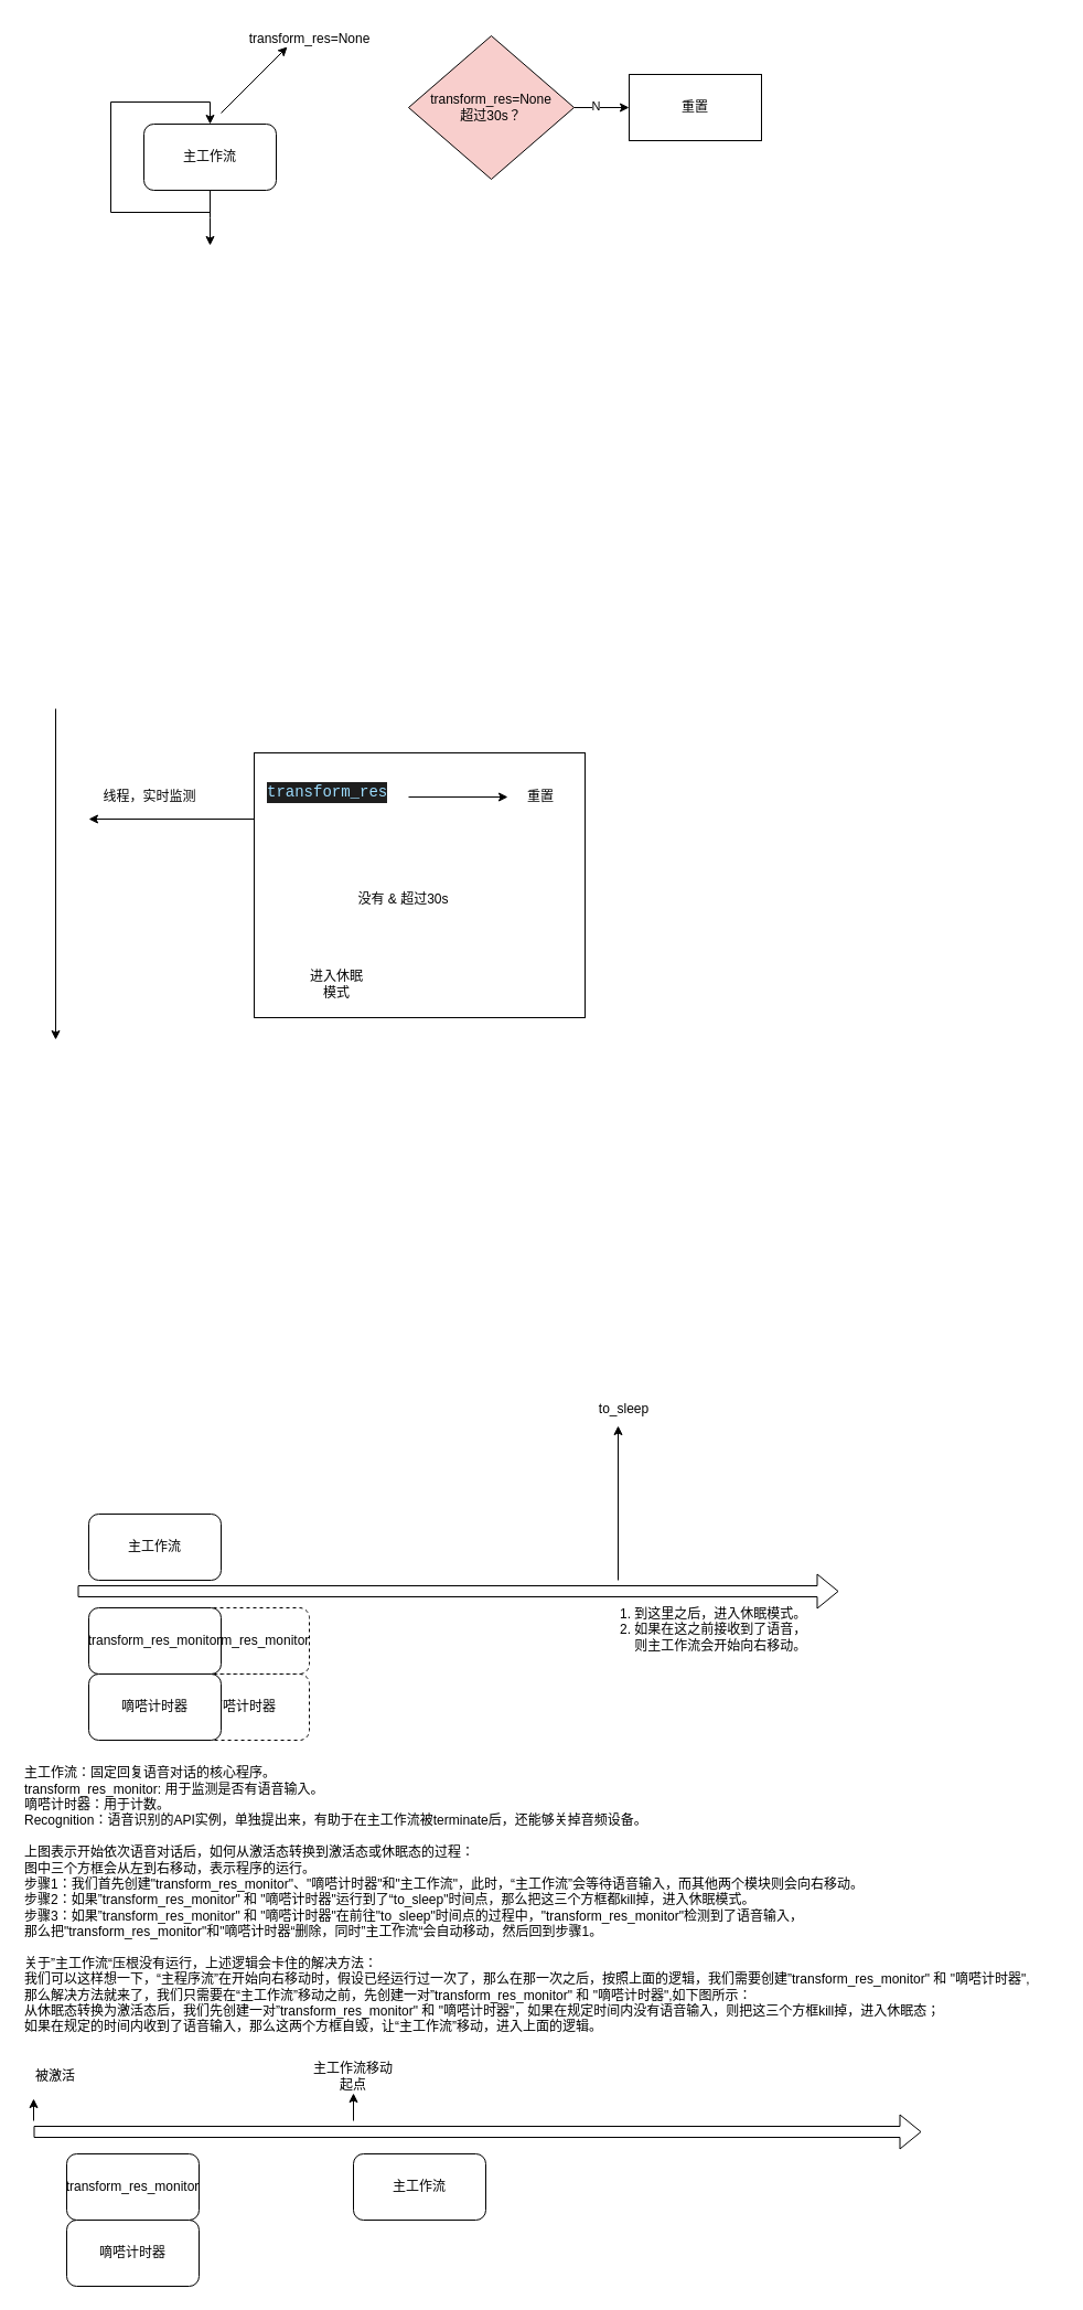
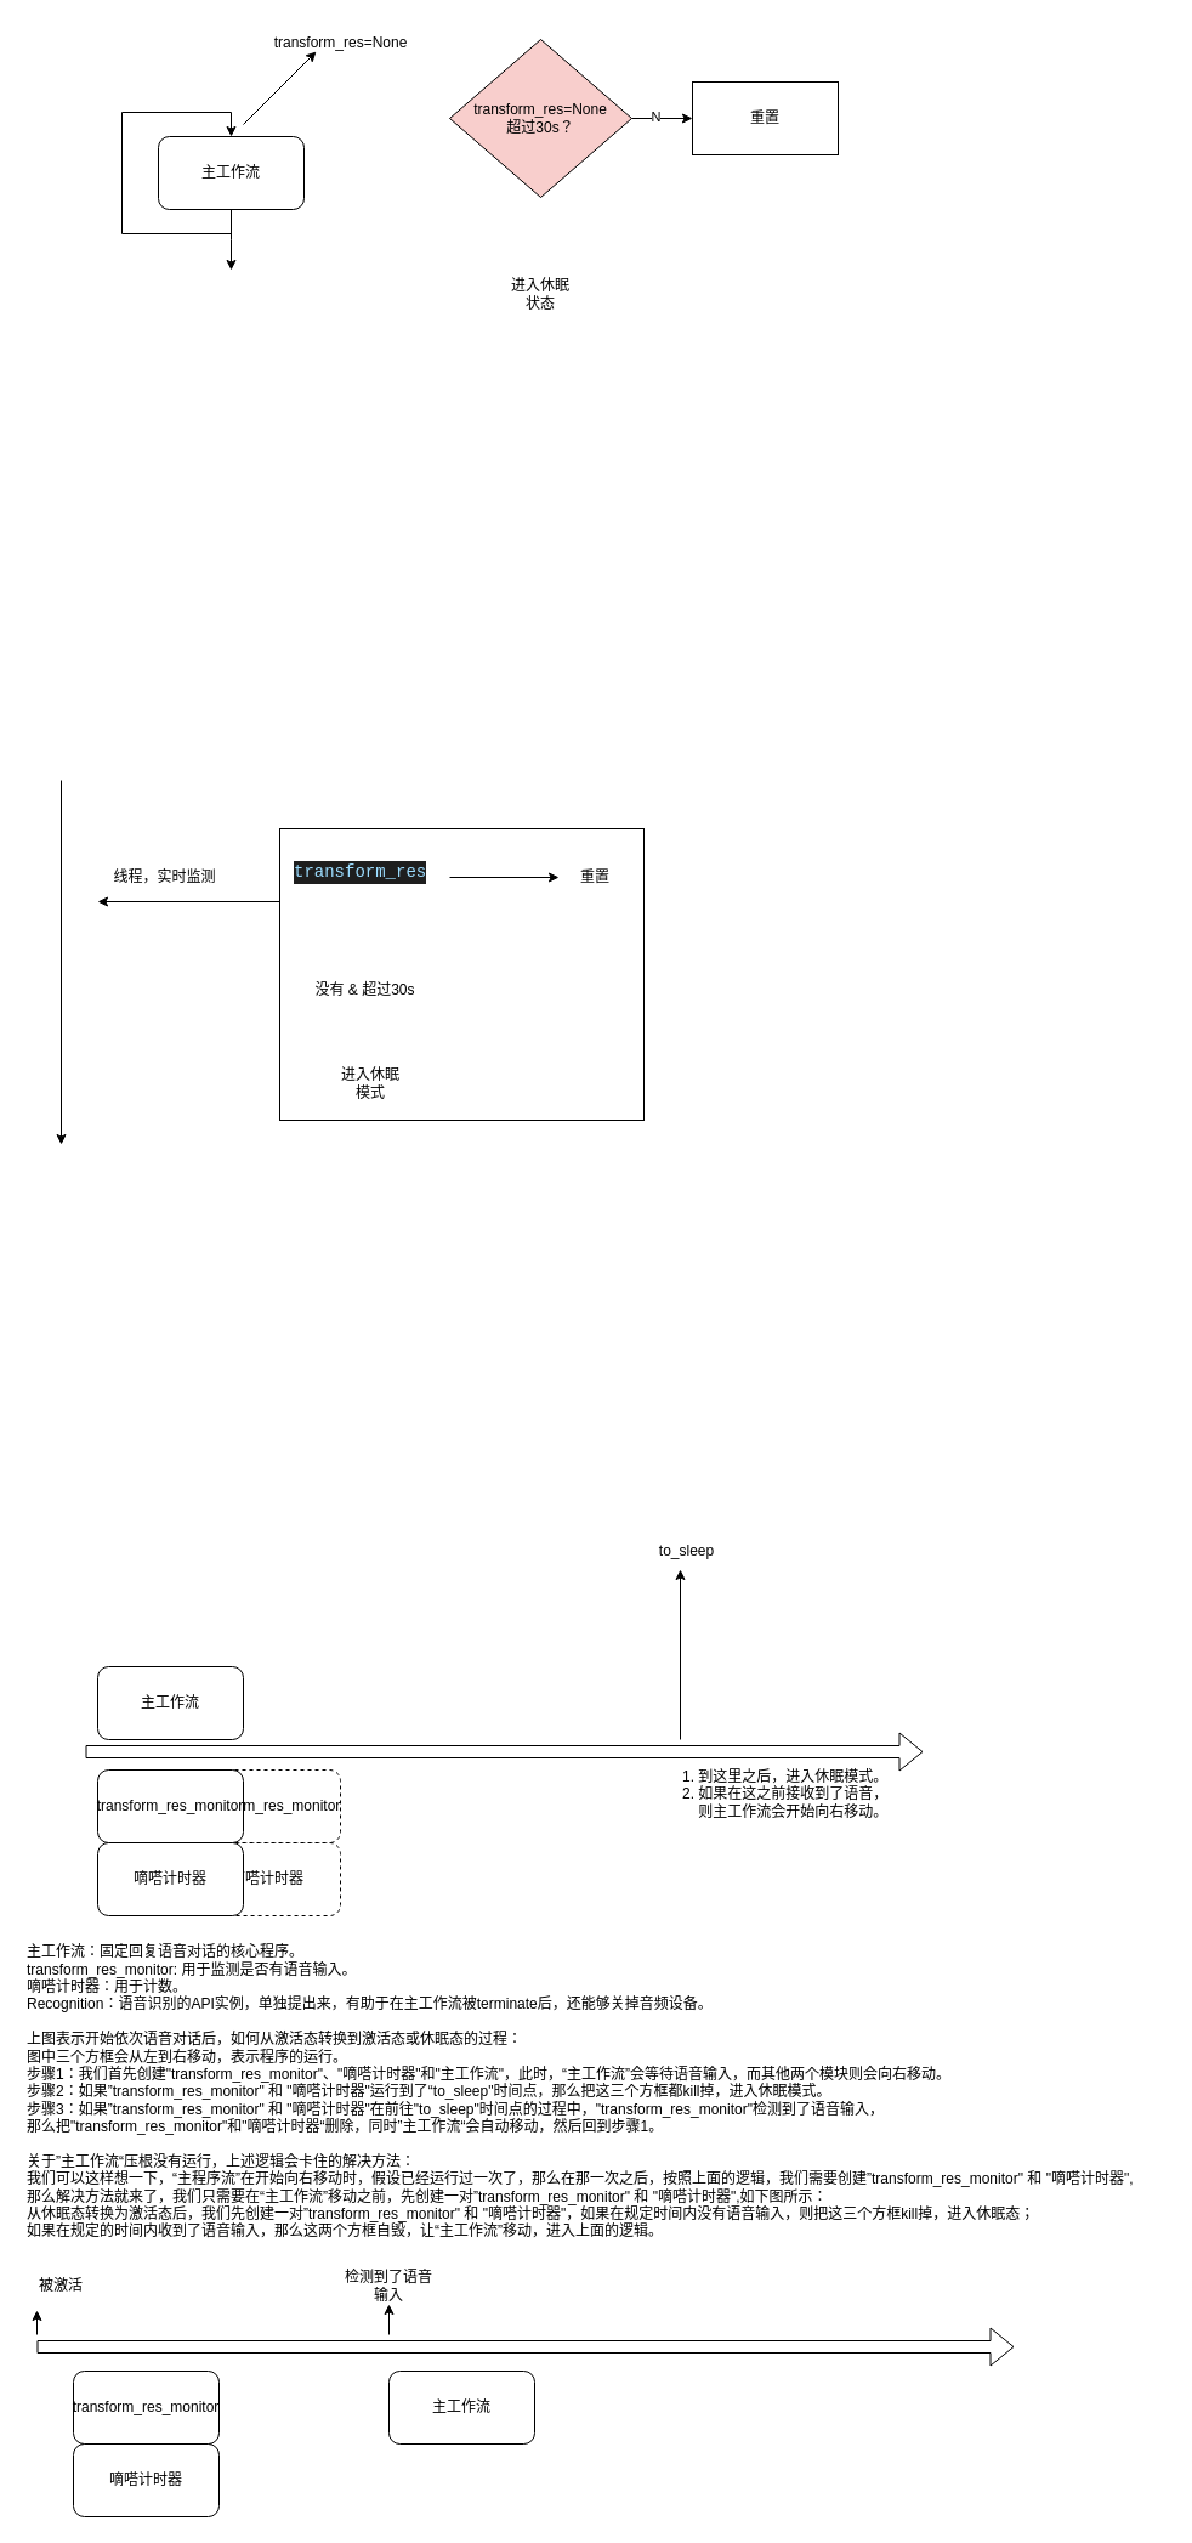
+ <mxCell id="21" value="进入休眠状态" style="text;html=1;align=center;verticalAlign=middle;whiteSpace=wrap;rounded=0;" parent="1" vertex="1"><mxGeometry x="415" y="227" width="60" height="30" as="geometry" /></mxCell>
- <mxCell id="10" value="没有 &amp;amp; 超过30s" style="text;html=1;align=center;verticalAlign=middle;resizable=0;points=[];autosize=1;strokeColor=none;fillColor=none;" parent="1" vertex="1"><mxGeometry x="310" y="800" width="110" height="30" as="geometry" /></mxCell>
+ <mxCell id="10" value="没有 &amp;amp; 超过30s" style="text;html=1;align=center;verticalAlign=middle;resizable=0;points=[];autosize=1;strokeColor=none;fillColor=none;" parent="1" vertex="1"><mxGeometry x="245" y="800" width="110" height="30" as="geometry" /></mxCell>
- <mxCell id="33" value="主工作流移动起点" style="text;html=1;align=center;verticalAlign=middle;whiteSpace=wrap;rounded=0;" parent="1" vertex="1"><mxGeometry x="280" y="1867" width="80" height="30" as="geometry" /></mxCell>
+ <mxCell id="33" value="检测到了语音输入" style="text;html=1;align=center;verticalAlign=middle;whiteSpace=wrap;rounded=0;" parent="1" vertex="1"><mxGeometry x="280" y="1867" width="80" height="30" as="geometry" /></mxCell>
